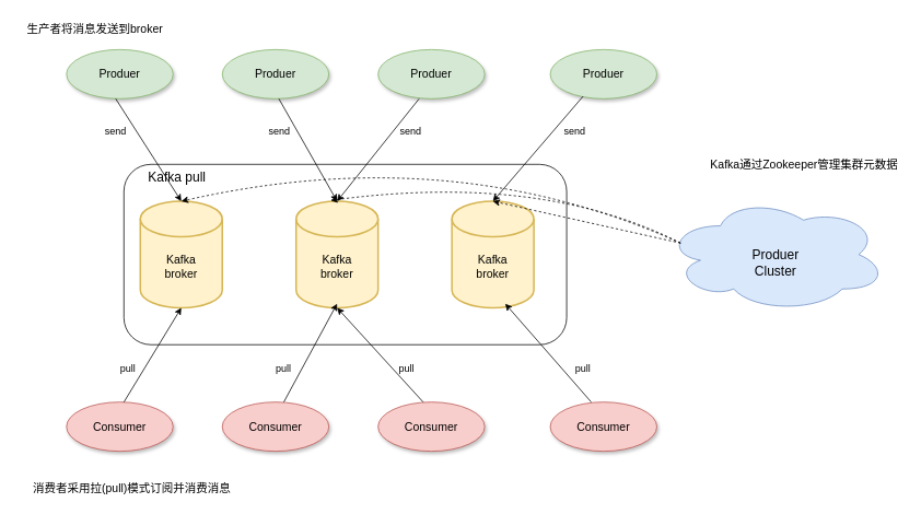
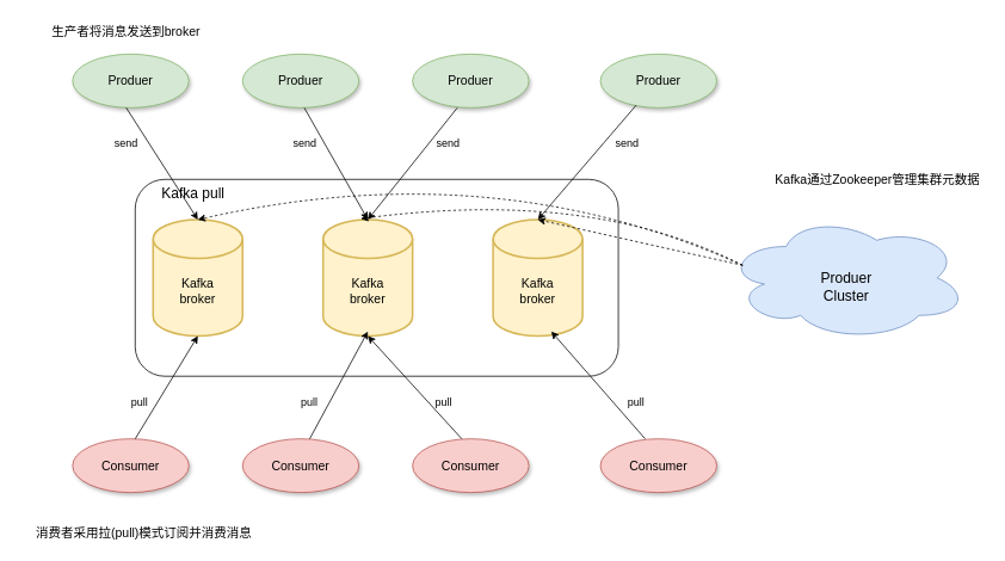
- <mxCell id="44" value="&lt;font style=&quot;font-size: 14px&quot;&gt;生产者将消息发送到broker&lt;/font&gt;" style="text;html=1;strokeColor=none;fillColor=none;align=center;verticalAlign=middle;whiteSpace=wrap;rounded=0;shadow=1;sketch=0;" parent="1" vertex="1"><mxGeometry x="20" y="20" width="190" height="30" as="geometry" /></mxCell>
+ <mxCell id="44" value="&lt;font style=&quot;font-size: 14px&quot;&gt;生产者将消息发送到broker&lt;/font&gt;" style="text;html=1;strokeColor=none;fillColor=none;align=center;verticalAlign=middle;whiteSpace=wrap;rounded=0;shadow=1;sketch=0;" parent="1" vertex="1"><mxGeometry x="45" y="20" width="190" height="30" as="geometry" /></mxCell>
